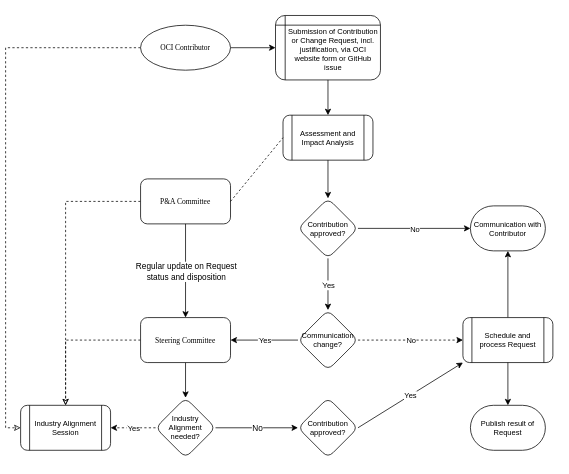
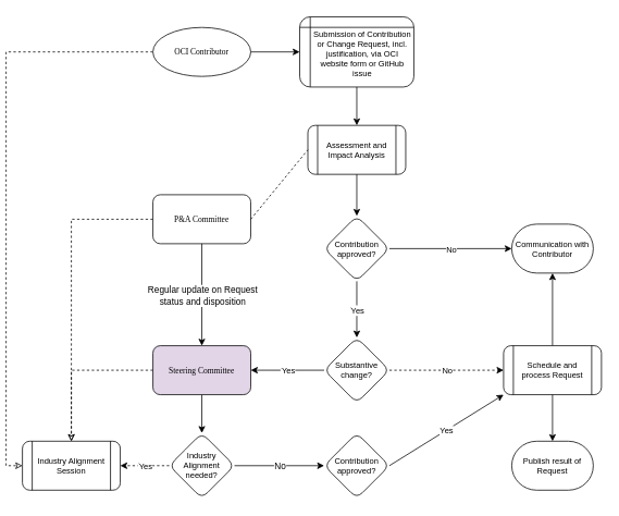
- <mxCell id="23" value="&lt;font style=&quot;font-size: 10px&quot;&gt;Steering Committee&lt;/font&gt;" style="rounded=1;whiteSpace=wrap;html=1;shadow=0;labelBackgroundColor=none;strokeWidth=1;fontFamily=Verdana;fontSize=8;align=center;" parent="1" vertex="1"><mxGeometry x="180" y="423" width="120" height="60" as="geometry" /></mxCell>
+ <mxCell id="23" value="&lt;font style=&quot;font-size: 10px&quot;&gt;Steering Committee&lt;/font&gt;" style="rounded=1;whiteSpace=wrap;html=1;shadow=0;labelBackgroundColor=none;strokeWidth=1;fontFamily=Verdana;fontSize=8;align=center;fillColor=#e1d5e7;" parent="1" vertex="1"><mxGeometry x="180" y="423" width="120" height="60" as="geometry" /></mxCell>
- <mxCell id="24" value="Communication change?" style="rhombus;whiteSpace=wrap;html=1;rounded=1;shadow=0;fontSize=10;" parent="1" vertex="1"><mxGeometry x="390" y="413" width="80" height="80" as="geometry" /></mxCell>
+ <mxCell id="24" value="Substantive change?" style="rhombus;whiteSpace=wrap;html=1;rounded=1;shadow=0;fontSize=10;" parent="1" vertex="1"><mxGeometry x="390" y="413" width="80" height="80" as="geometry" /></mxCell>
